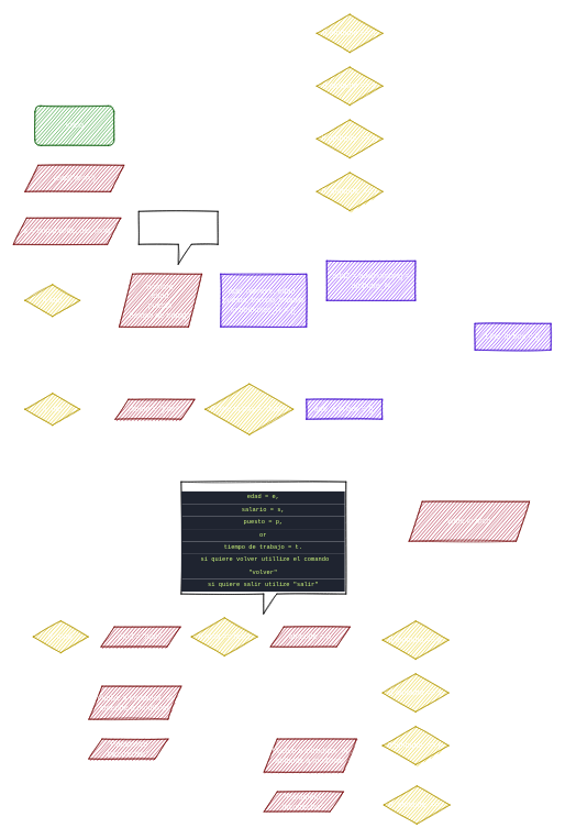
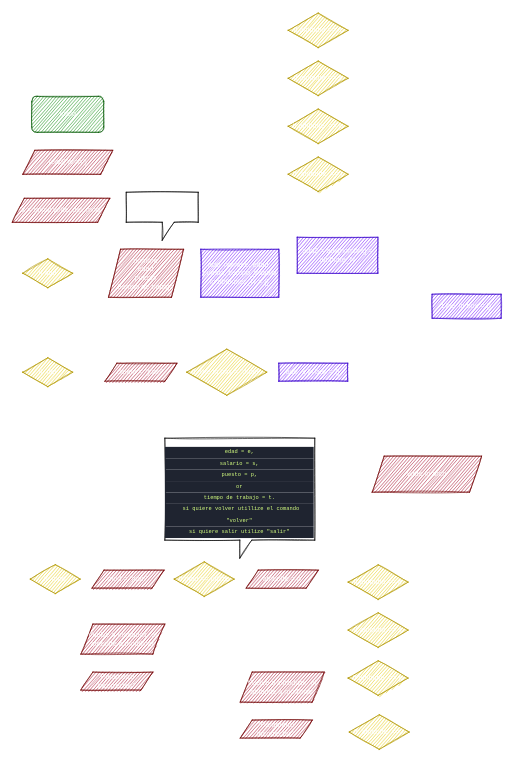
- <mxCell id="32" value="&lt;span style=&quot;color: rgb(255 , 255 , 255)&quot;&gt;if&amp;nbsp;&lt;/span&gt;&lt;span style=&quot;color: rgb(255 , 255 , 255)&quot;&gt;mod == read&lt;/span&gt;" style="html=1;whiteSpace=wrap;aspect=fixed;shape=isoRectangle;fillColor=#e3c800;fontColor=#000000;strokeColor=#B09500;sketch=1;" vertex="1" parent="1"><mxGeometry x="290" y="935" width="100" height="60" as="geometry" /></mxCell>
+ <mxCell id="32" value="&lt;span style=&quot;color: rgb(255 , 255 , 255)&quot;&gt;if&amp;nbsp;&lt;/span&gt;&lt;span style=&quot;color: rgb(255 , 255 , 255)&quot;&gt;mod == utilize&lt;/span&gt;" style="html=1;whiteSpace=wrap;aspect=fixed;shape=isoRectangle;fillColor=#e3c800;fontColor=#000000;strokeColor=#B09500;sketch=1;" vertex="1" parent="1"><mxGeometry x="290" y="935" width="100" height="60" as="geometry" /></mxCell>
